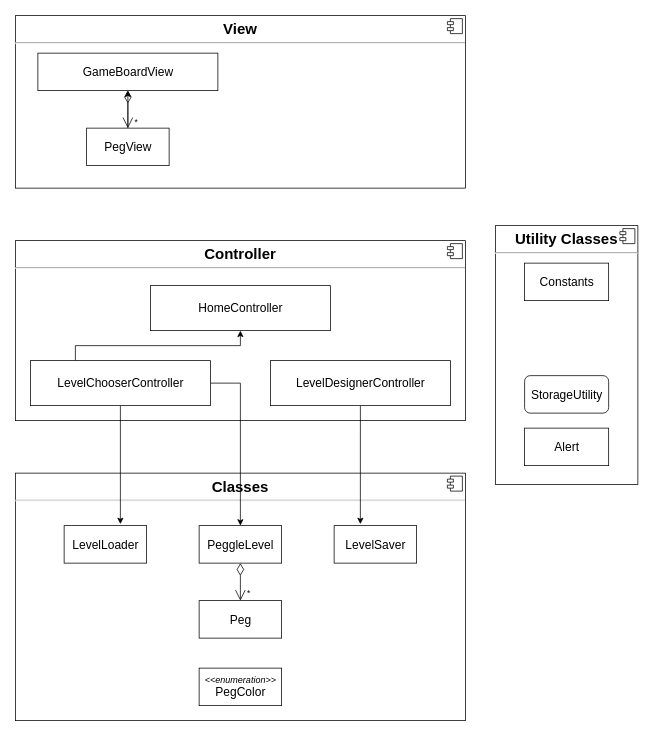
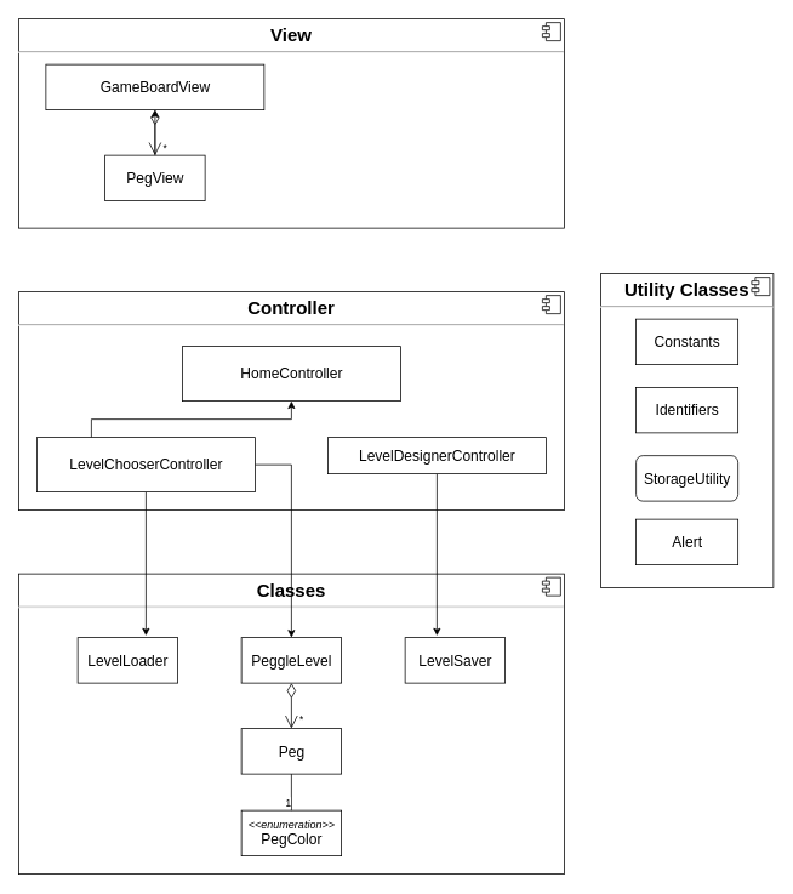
+ <mxCell id="35" value="&lt;font style=&quot;font-size: 16px&quot;&gt;Identifiers&lt;br&gt;&lt;/font&gt;" style="html=1;" parent="33" vertex="1"><mxGeometry x="0.002" y="75" width="112.075" height="50" as="geometry" /></mxCell>
- <mxCell id="23" value="&lt;font style=&quot;font-size: 16px&quot;&gt;LevelDesignerController&lt;/font&gt;" style="html=1;" parent="1" vertex="1"><mxGeometry x="360" y="480" width="240" height="60" as="geometry" /></mxCell>
+ <mxCell id="23" value="&lt;font style=&quot;font-size: 16px&quot;&gt;LevelDesignerController&lt;/font&gt;" style="html=1;" parent="1" vertex="1"><mxGeometry x="360" y="480" width="240" height="40" as="geometry" /></mxCell>
+ <mxCell id="16" value="" style="endArrow=none;html=1;edgeStyle=orthogonalEdgeStyle;exitX=0.5;exitY=1;exitDx=0;exitDy=0;entryX=0.5;entryY=0;entryDx=0;entryDy=0;" parent="10" source="12" target="13" edge="1"><mxGeometry relative="1" as="geometry"><mxPoint x="390" y="430" as="sourcePoint" /><mxPoint x="550" y="430" as="targetPoint" /></mxGeometry></mxCell>
+ <mxCell id="17" value="1" style="edgeLabel;resizable=0;html=1;align=right;verticalAlign=bottom;" parent="16" connectable="0" vertex="1"><mxGeometry x="1" relative="1" as="geometry" /></mxCell>
